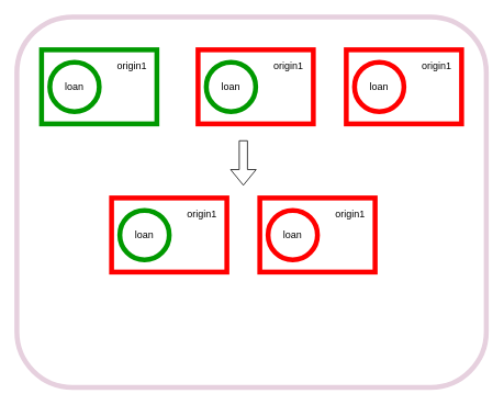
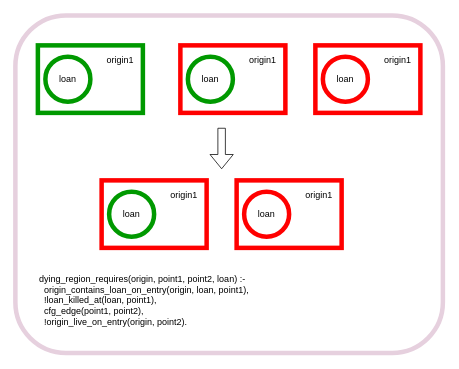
+ <mxCell id="24" value="&lt;div&gt;dying_region_requires(origin, point1, point2, loan) :-&lt;/div&gt;&lt;div&gt;&amp;nbsp; origin_contains_loan_on_entry(origin, loan, point1),&lt;/div&gt;&lt;div&gt;&amp;nbsp; !loan_killed_at(loan, point1),&lt;/div&gt;&lt;div&gt;&amp;nbsp; cfg_edge(point1, point2),&lt;/div&gt;&lt;div&gt;&amp;nbsp; !origin_live_on_entry(origin, point2).&lt;/div&gt;" style="text;html=1;strokeColor=none;fillColor=none;align=left;verticalAlign=middle;whiteSpace=wrap;rounded=0;" vertex="1" parent="1"><mxGeometry x="50" y="350" width="430" height="100" as="geometry" /></mxCell>
